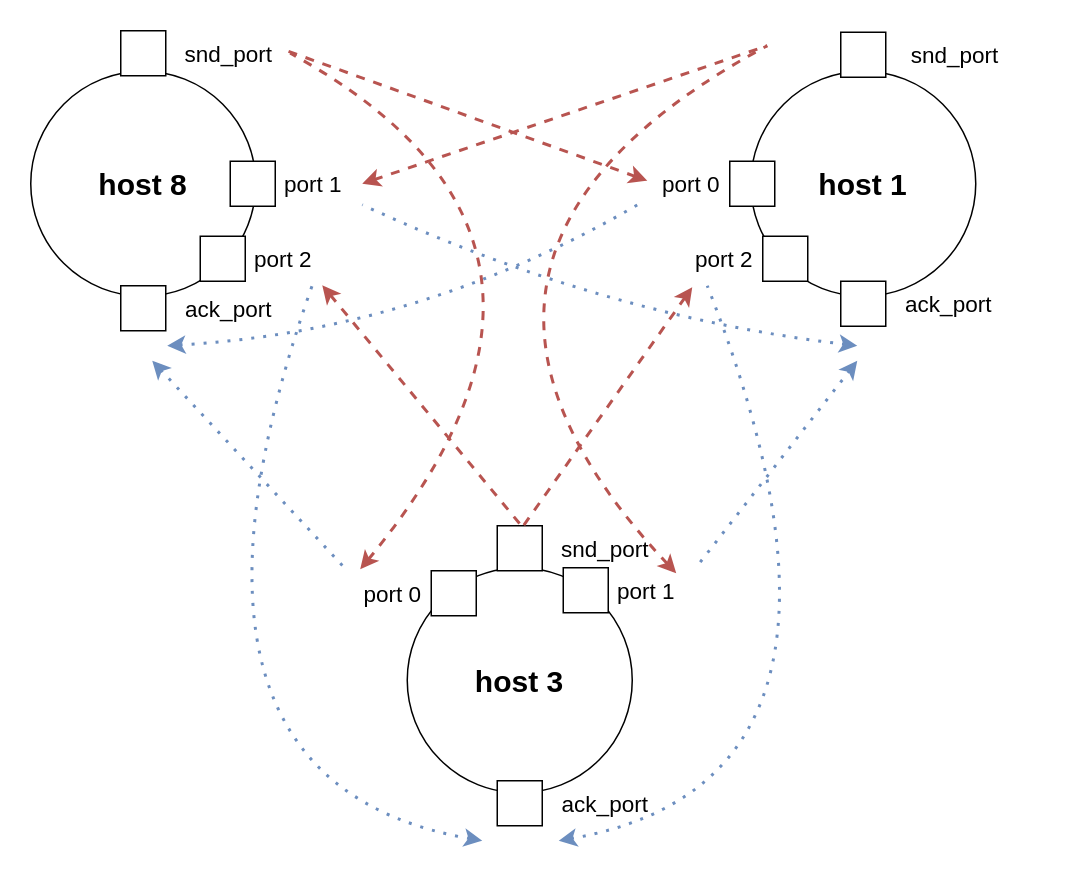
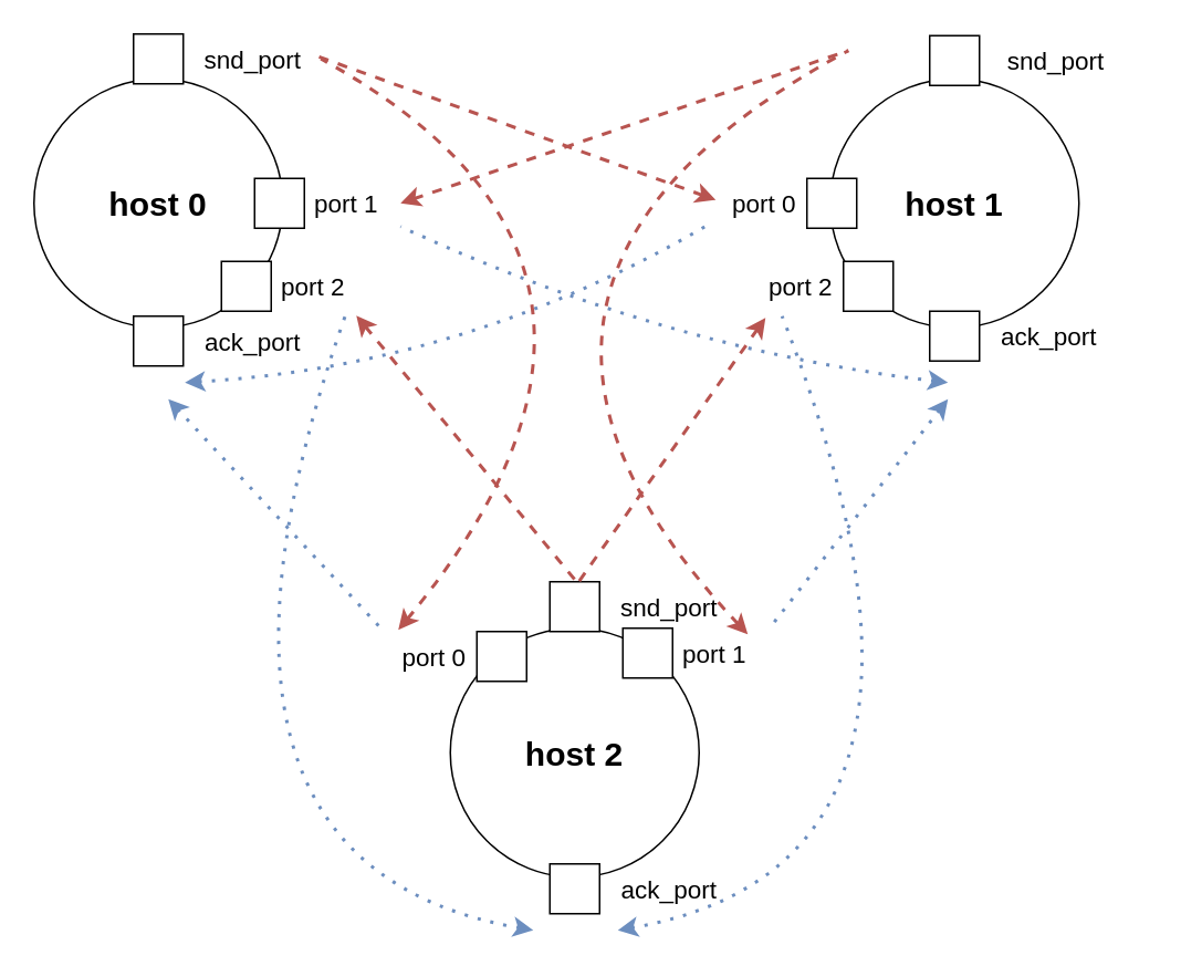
- <mxCell id="2" value="&lt;b&gt;&lt;font style=&quot;font-size: 20px;&quot;&gt;host 8&lt;/font&gt;&lt;/b&gt;" style="ellipse;whiteSpace=wrap;html=1;aspect=fixed;" parent="1" vertex="1"><mxGeometry x="20" y="47" width="150" height="150" as="geometry" /></mxCell>
+ <mxCell id="2" value="&lt;b&gt;&lt;font style=&quot;font-size: 20px;&quot;&gt;host 0&lt;/font&gt;&lt;/b&gt;" style="ellipse;whiteSpace=wrap;html=1;aspect=fixed;" parent="1" vertex="1"><mxGeometry x="20" y="47" width="150" height="150" as="geometry" /></mxCell>
- <mxCell id="31" value="&lt;b&gt;&lt;font style=&quot;font-size: 20px;&quot;&gt;host 3&lt;/font&gt;&lt;/b&gt;" style="ellipse;whiteSpace=wrap;html=1;aspect=fixed;" parent="30" vertex="1"><mxGeometry x="40" y="28" width="150" height="150" as="geometry" /></mxCell>
+ <mxCell id="31" value="&lt;b&gt;&lt;font style=&quot;font-size: 20px;&quot;&gt;host 2&lt;/font&gt;&lt;/b&gt;" style="ellipse;whiteSpace=wrap;html=1;aspect=fixed;" parent="30" vertex="1"><mxGeometry x="40" y="28" width="150" height="150" as="geometry" /></mxCell>
